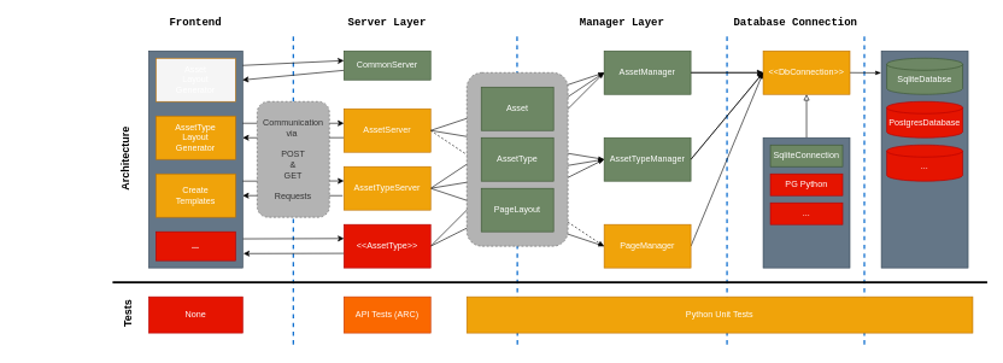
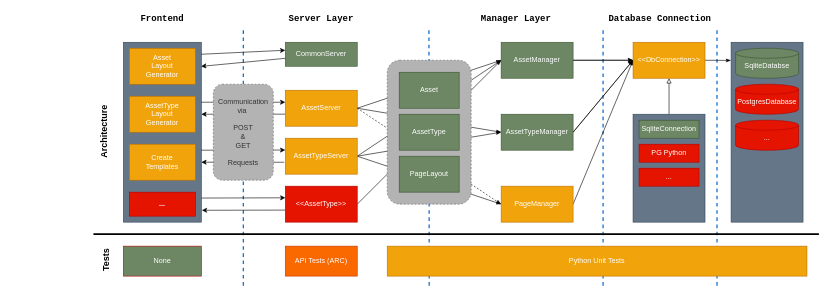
- <mxCell id="48" value="Asset&lt;br&gt;Layout&lt;br&gt;Generator" style="rounded=0;whiteSpace=wrap;html=1;strokeWidth=1;fontSize=12;fillColor=#f5f5f5;strokeColor=#BD7000;fontColor=#ffffff;" parent="1" vertex="1"><mxGeometry x="215" y="80" width="110" height="60" as="geometry" /></mxCell>
+ <mxCell id="48" value="Asset&lt;br&gt;Layout&lt;br&gt;Generator" style="rounded=0;whiteSpace=wrap;html=1;strokeWidth=1;fontSize=12;fillColor=#f0a30a;strokeColor=#BD7000;fontColor=#ffffff;" parent="1" vertex="1"><mxGeometry x="215" y="80" width="110" height="60" as="geometry" /></mxCell>
- <mxCell id="11" style="edgeStyle=none;rounded=0;orthogonalLoop=1;jettySize=auto;html=1;exitX=1;exitY=0.5;exitDx=0;exitDy=0;entryX=0;entryY=0.5;entryDx=0;entryDy=0;endArrow=classicThin;endFill=1;" parent="1" source="13" target="30" edge="1"><mxGeometry relative="1" as="geometry" /></mxCell>
- <mxCell id="53" value="None" style="rounded=0;whiteSpace=wrap;html=1;strokeWidth=1;fillColor=#e51400;fontSize=12;strokeColor=#B20000;fontColor=#ffffff;" parent="1" vertex="1"><mxGeometry x="205" y="410" width="130" height="50" as="geometry" /></mxCell>
+ <mxCell id="53" value="None" style="rounded=0;whiteSpace=wrap;html=1;strokeWidth=1;fillColor=#6d8764;fontSize=12;strokeColor=#B20000;fontColor=#ffffff;" parent="1" vertex="1"><mxGeometry x="205" y="410" width="130" height="50" as="geometry" /></mxCell>
